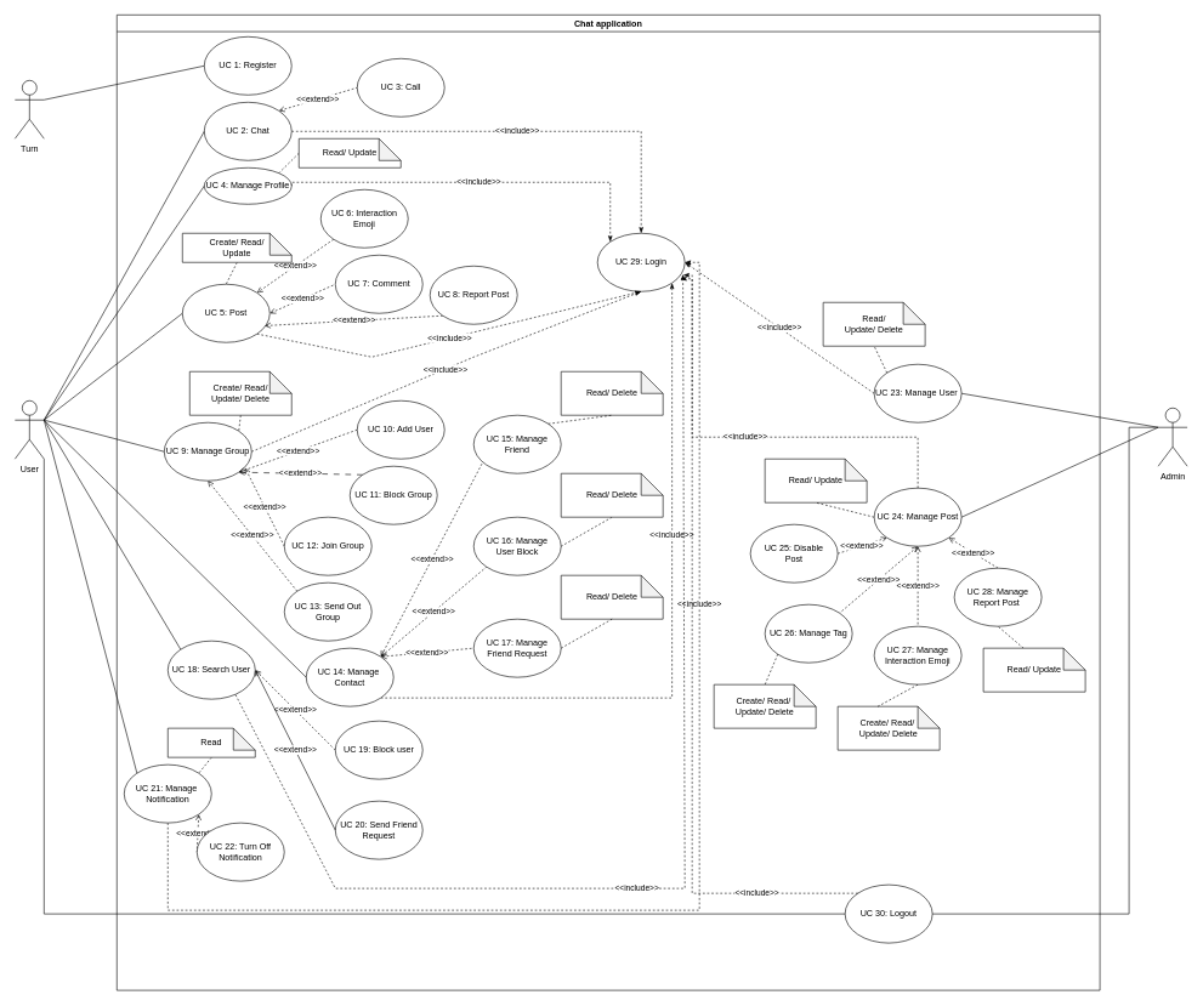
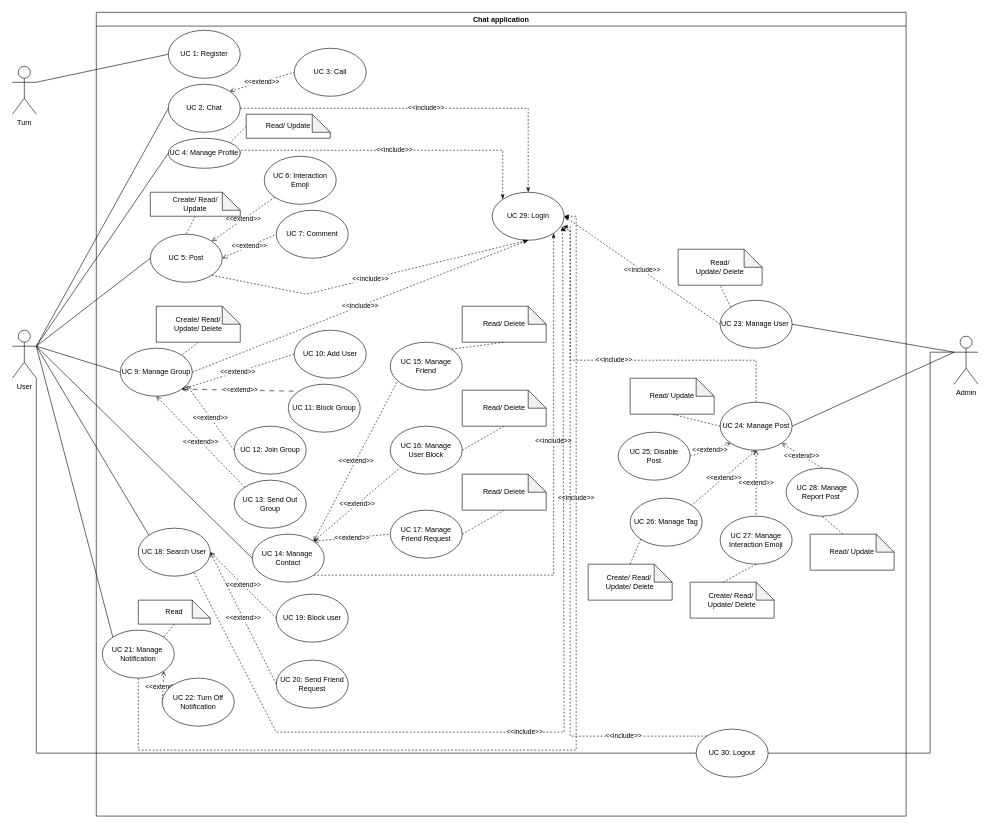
- <mxCell id="71" value="UC 8: Report Post" style="ellipse;whiteSpace=wrap;html=1;" vertex="1" parent="2"><mxGeometry x="430" y="345" width="120" height="80" as="geometry" /></mxCell>
- <mxCell id="70" value="&amp;lt;&amp;lt;extend&amp;gt;&amp;gt;" style="rounded=0;orthogonalLoop=1;jettySize=auto;html=1;exitX=0;exitY=1;exitDx=0;exitDy=0;entryX=0.942;entryY=0.713;entryDx=0;entryDy=0;dashed=1;endArrow=open;endFill=0;entryPerimeter=0;" edge="1" parent="2" source="71" target="11"><mxGeometry relative="1" as="geometry" /></mxCell>
- <mxCell id="27" value="UC 9: Manage Group" style="ellipse;whiteSpace=wrap;html=1;" vertex="1" parent="2"><mxGeometry x="65" y="560" width="120" height="80" as="geometry" /></mxCell>
+ <mxCell id="27" value="UC 9: Manage Group" style="ellipse;whiteSpace=wrap;html=1;" vertex="1" parent="2"><mxGeometry x="40" y="560" width="120" height="80" as="geometry" /></mxCell>
- <mxCell id="15" value="&amp;lt;&amp;lt;extend&amp;gt;&amp;gt;" style="rounded=0;orthogonalLoop=1;jettySize=auto;html=1;exitX=1;exitY=0.5;exitDx=0;exitDy=0;entryX=0;entryY=0.5;entryDx=0;entryDy=0;endArrow=none;endFill=0;dashed=0;startArrow=open;startFill=0;" edge="1" parent="2" source="24" target="7"><mxGeometry relative="1" as="geometry" /></mxCell>
+ <mxCell id="15" value="&amp;lt;&amp;lt;extend&amp;gt;&amp;gt;" style="rounded=0;orthogonalLoop=1;jettySize=auto;html=1;exitX=1;exitY=0.5;exitDx=0;exitDy=0;entryX=0;entryY=0.5;entryDx=0;entryDy=0;endArrow=none;endFill=0;dashed=1;startArrow=open;startFill=0;" edge="1" parent="2" source="24" target="7"><mxGeometry relative="1" as="geometry" /></mxCell>
